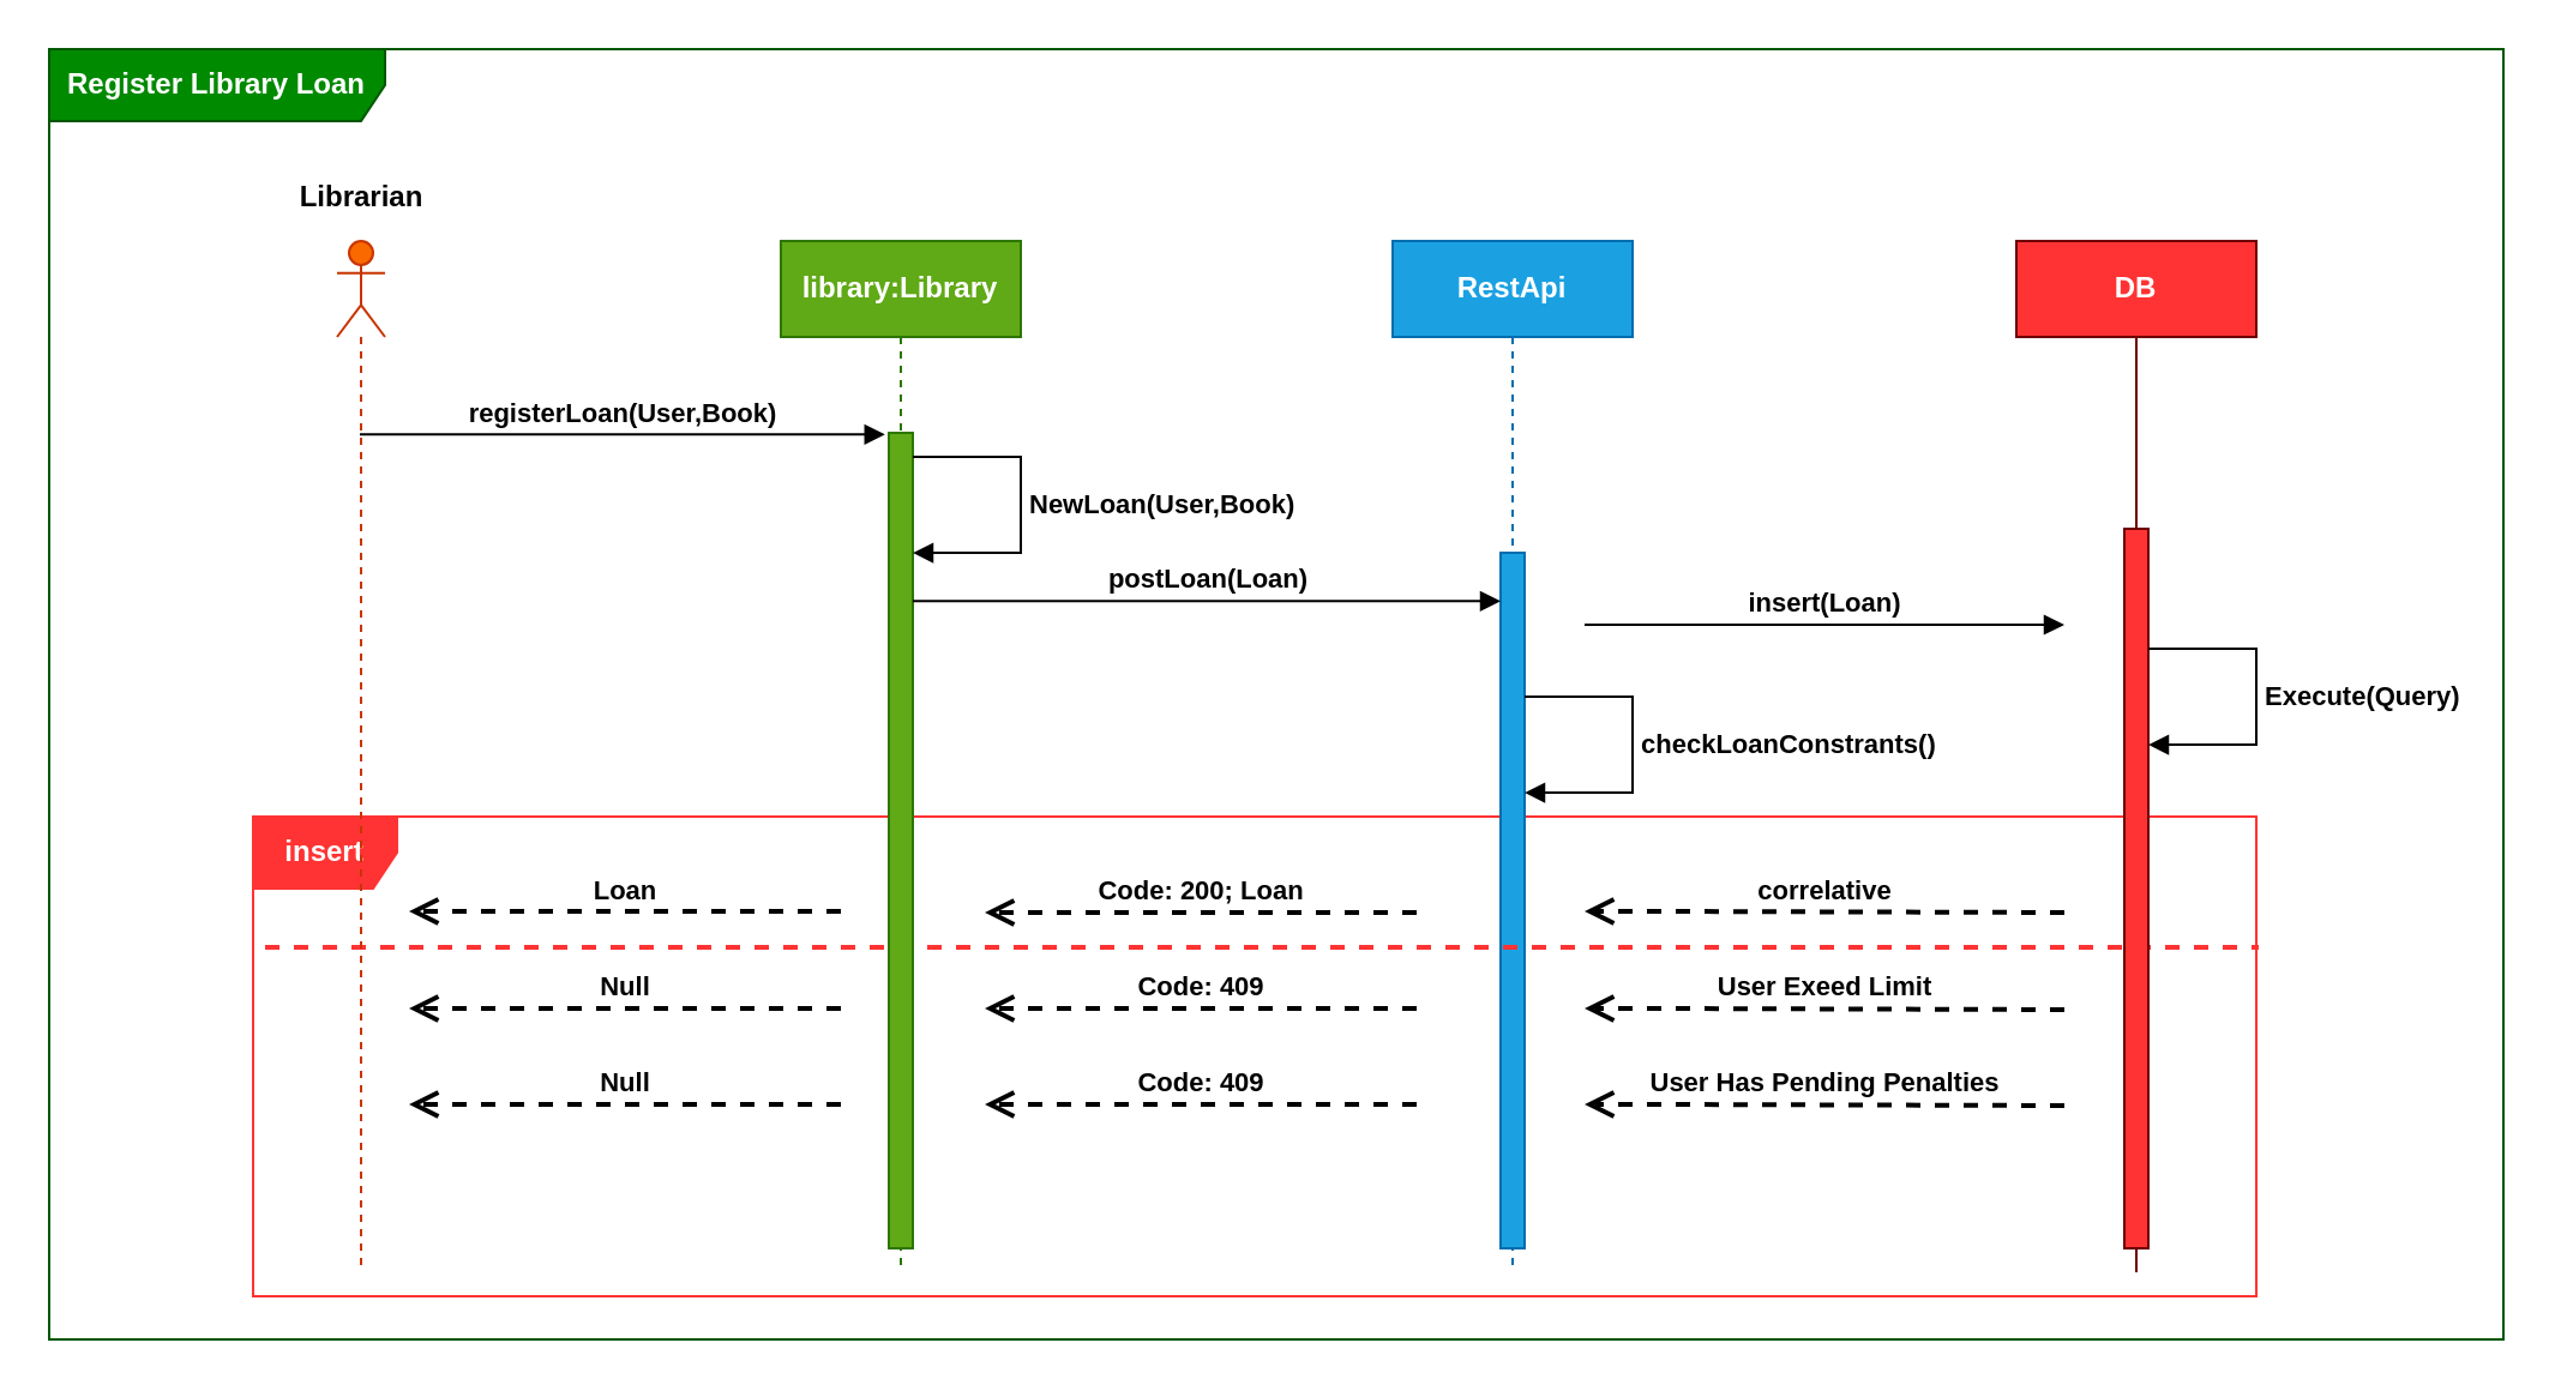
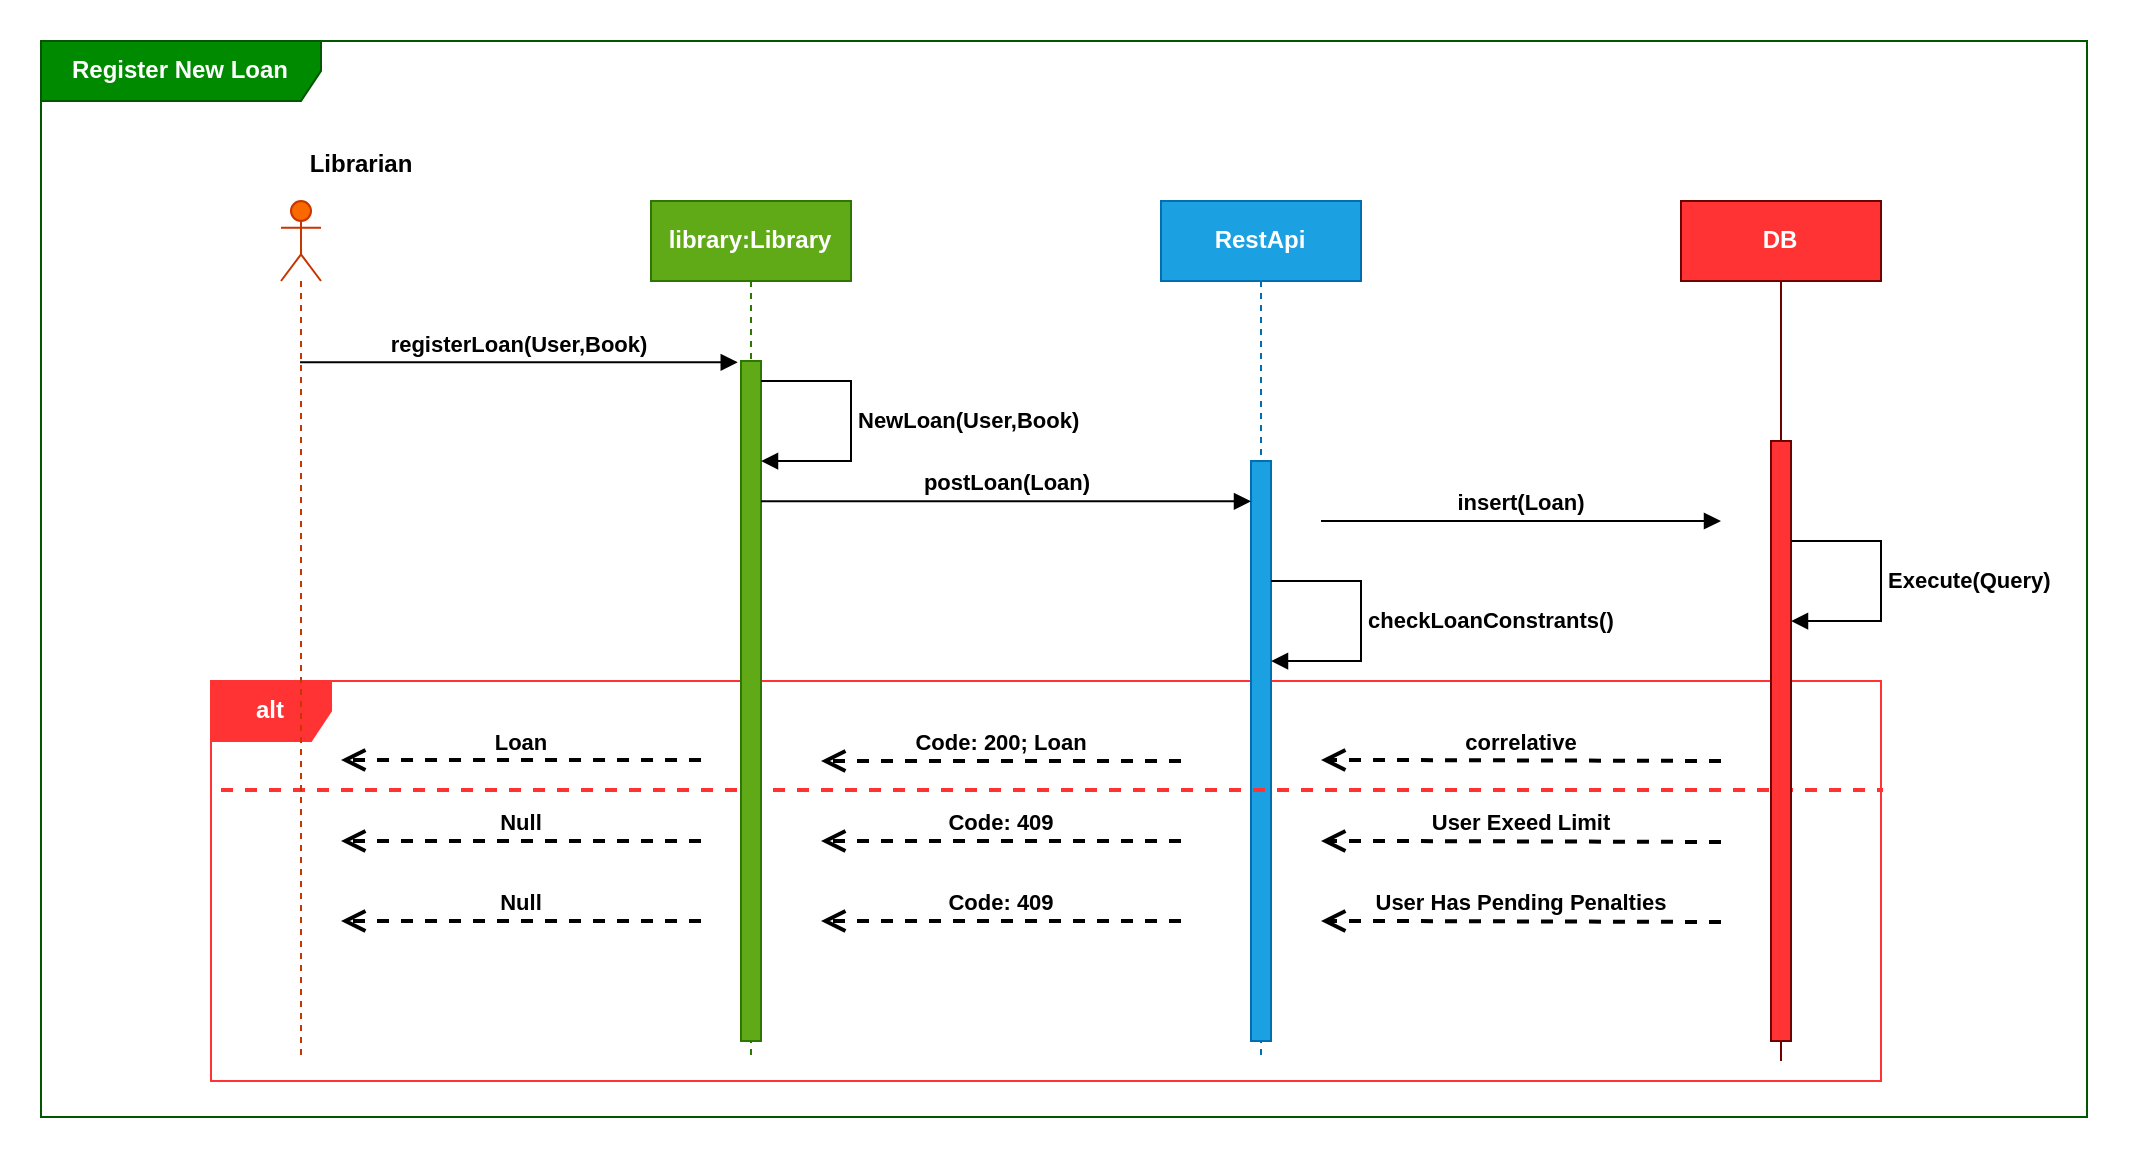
- <mxCell id="2" value="&lt;b&gt;&lt;font color=&quot;#ffffff&quot;&gt;Register Library Loan&lt;/font&gt;&lt;/b&gt;" style="shape=umlFrame;whiteSpace=wrap;html=1;width=140;height=30;fillColor=#008a00;strokeColor=#005700;fontColor=#ffffff;" parent="1" vertex="1"><mxGeometry x="20" y="20" width="1023" height="538" as="geometry" /></mxCell>
+ <mxCell id="2" value="&lt;b&gt;&lt;font color=&quot;#ffffff&quot;&gt;Register New Loan&lt;/font&gt;&lt;/b&gt;" style="shape=umlFrame;whiteSpace=wrap;html=1;width=140;height=30;fillColor=#008a00;strokeColor=#005700;fontColor=#ffffff;" parent="1" vertex="1"><mxGeometry x="20" y="20" width="1023" height="538" as="geometry" /></mxCell>
- <mxCell id="17" value="Librarian" style="text;html=1;align=center;verticalAlign=middle;resizable=0;points=[];autosize=1;strokeColor=none;fillColor=none;fontColor=#000000;fontStyle=1" parent="1" vertex="1"><mxGeometry x="119.5" y="73" width="61" height="18" as="geometry" /></mxCell>
+ <mxCell id="17" value="Librarian" style="text;html=1;align=center;verticalAlign=middle;resizable=0;points=[];autosize=1;strokeColor=none;fillColor=none;fontColor=#000000;fontStyle=1" parent="1" vertex="1"><mxGeometry x="149.5" y="73" width="61" height="18" as="geometry" /></mxCell>
- <mxCell id="3" value="&lt;b&gt;insert&lt;/b&gt;" style="shape=umlFrame;whiteSpace=wrap;html=1;fontColor=#ffffff;fillColor=#FF3333;strokeColor=#FF3333;" parent="1" vertex="1"><mxGeometry x="105" y="340" width="835" height="200" as="geometry" /></mxCell>
+ <mxCell id="3" value="&lt;b&gt;alt&lt;/b&gt;" style="shape=umlFrame;whiteSpace=wrap;html=1;fontColor=#ffffff;fillColor=#FF3333;strokeColor=#FF3333;" parent="1" vertex="1"><mxGeometry x="105" y="340" width="835" height="200" as="geometry" /></mxCell>
